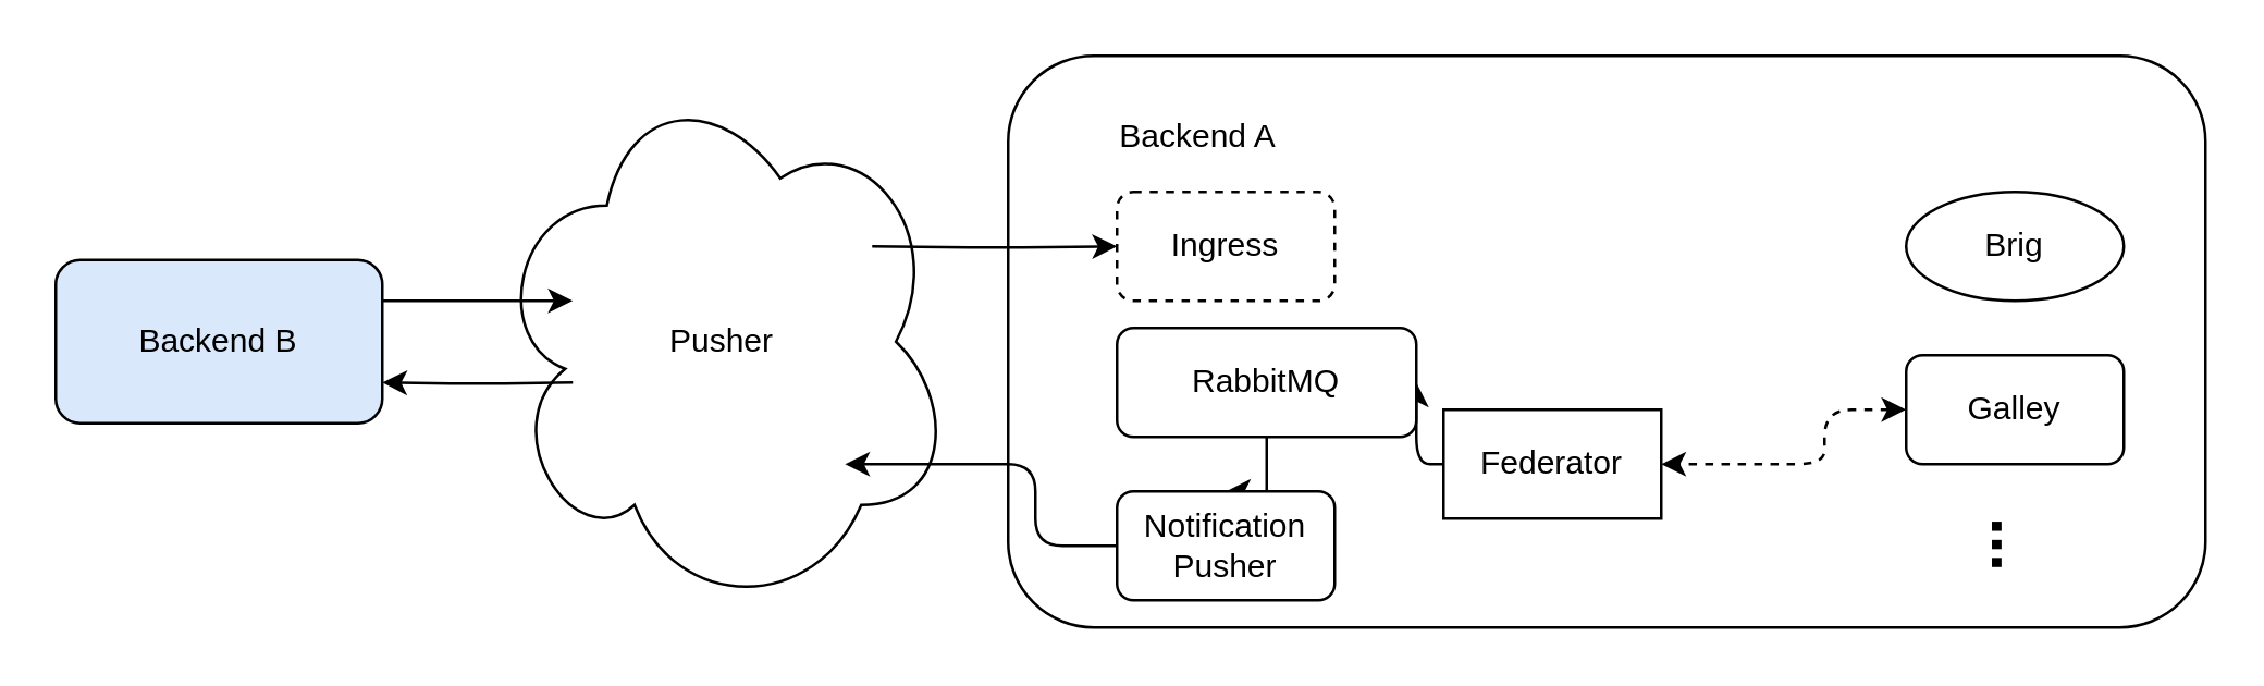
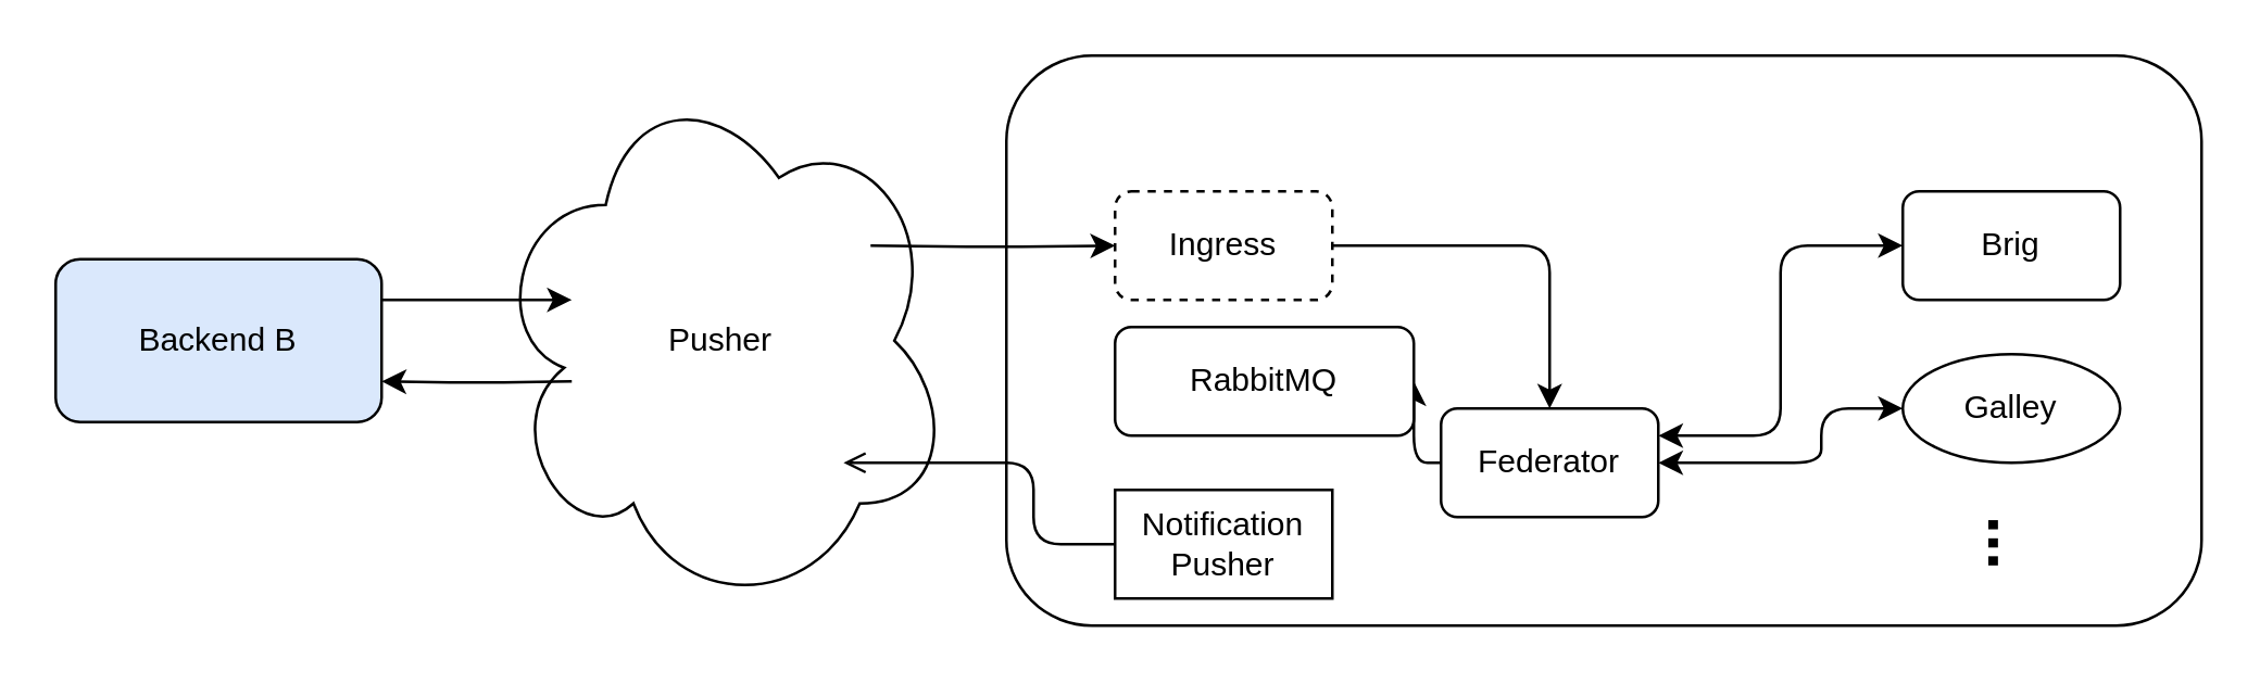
- <mxCell id="14" value="Backend A" style="text;html=1;strokeColor=none;fillColor=none;align=center;verticalAlign=middle;whiteSpace=wrap;rounded=0;" parent="1" vertex="1"><mxGeometry x="410" y="40" width="60" height="20" as="geometry" /></mxCell>
+ <mxCell id="4" style="edgeStyle=orthogonalEdgeStyle;rounded=1;orthogonalLoop=1;jettySize=auto;html=1;exitX=1;exitY=0.5;exitDx=0;exitDy=0;entryX=0.5;entryY=0;entryDx=0;entryDy=0;startArrow=none;startFill=0;" parent="1" source="6" target="8" edge="1"><mxGeometry relative="1" as="geometry" /></mxCell>
- <mxCell id="10" value="Brig" style="ellipse;whiteSpace=wrap;html=1;" parent="1" vertex="1"><mxGeometry x="700" y="70" width="80" height="40" as="geometry" /></mxCell>
+ <mxCell id="10" value="Brig" style="rounded=1;whiteSpace=wrap;html=1;" parent="1" vertex="1"><mxGeometry x="700" y="70" width="80" height="40" as="geometry" /></mxCell>
+ <mxCell id="9" style="edgeStyle=orthogonalEdgeStyle;rounded=1;orthogonalLoop=1;jettySize=auto;html=1;exitX=0;exitY=0.5;exitDx=0;exitDy=0;entryX=1;entryY=0.25;entryDx=0;entryDy=0;startArrow=classic;startFill=1;" parent="1" source="10" target="8" edge="1"><mxGeometry relative="1" as="geometry" /></mxCell>
- <mxCell id="12" value="Galley" style="rounded=1;whiteSpace=wrap;html=1;" parent="1" vertex="1"><mxGeometry x="700" y="130" width="80" height="40" as="geometry" /></mxCell>
+ <mxCell id="12" value="Galley" style="ellipse;whiteSpace=wrap;html=1;" parent="1" vertex="1"><mxGeometry x="700" y="130" width="80" height="40" as="geometry" /></mxCell>
- <mxCell id="20" style="edgeStyle=orthogonalEdgeStyle;rounded=1;orthogonalLoop=1;jettySize=auto;html=1;entryX=0.765;entryY=0.725;entryDx=0;entryDy=0;entryPerimeter=0;" edge="1" parent="1" source="21" target="2"><mxGeometry relative="1" as="geometry" /></mxCell>
+ <mxCell id="20" style="edgeStyle=orthogonalEdgeStyle;rounded=1;orthogonalLoop=1;jettySize=auto;html=1;entryX=0.765;entryY=0.725;entryDx=0;entryDy=0;entryPerimeter=0;endArrow=open;" edge="1" parent="1" source="21" target="2"><mxGeometry relative="1" as="geometry" /></mxCell>
- <mxCell id="8" value="Federator" style="whiteSpace=wrap;html=1;rounded=0;" parent="1" vertex="1"><mxGeometry x="530" y="150" width="80" height="40" as="geometry" /></mxCell>
+ <mxCell id="8" value="Federator" style="rounded=1;whiteSpace=wrap;html=1;" parent="1" vertex="1"><mxGeometry x="530" y="150" width="80" height="40" as="geometry" /></mxCell>
- <mxCell id="11" style="edgeStyle=orthogonalEdgeStyle;rounded=1;orthogonalLoop=1;jettySize=auto;html=1;exitX=0;exitY=0.5;exitDx=0;exitDy=0;entryX=1;entryY=0.5;entryDx=0;entryDy=0;startArrow=classic;startFill=1;dashed=1;" parent="1" source="12" target="8" edge="1"><mxGeometry relative="1" as="geometry"><Array as="points"><mxPoint x="670" y="150" /><mxPoint x="670" y="170" /></Array></mxGeometry></mxCell>
+ <mxCell id="11" style="edgeStyle=orthogonalEdgeStyle;rounded=1;orthogonalLoop=1;jettySize=auto;html=1;exitX=0;exitY=0.5;exitDx=0;exitDy=0;entryX=1;entryY=0.5;entryDx=0;entryDy=0;startArrow=classic;startFill=1;" parent="1" source="12" target="8" edge="1"><mxGeometry relative="1" as="geometry"><Array as="points"><mxPoint x="670" y="150" /><mxPoint x="670" y="170" /></Array></mxGeometry></mxCell>
- <mxCell id="18" style="edgeStyle=orthogonalEdgeStyle;rounded=0;orthogonalLoop=1;jettySize=auto;html=1;entryX=0.5;entryY=0;entryDx=0;entryDy=0;" edge="1" parent="1" source="19" target="21"><mxGeometry relative="1" as="geometry" /></mxCell>
- <mxCell id="21" value="&lt;div&gt;Notification&lt;/div&gt;&lt;div&gt;Pusher&lt;br&gt;&lt;/div&gt;" style="rounded=1;whiteSpace=wrap;html=1;" vertex="1" parent="1"><mxGeometry x="410" y="180" width="80" height="40" as="geometry" /></mxCell>
+ <mxCell id="21" value="&lt;div&gt;Notification&lt;/div&gt;&lt;div&gt;Pusher&lt;br&gt;&lt;/div&gt;" style="whiteSpace=wrap;html=1;rounded=0;" vertex="1" parent="1"><mxGeometry x="410" y="180" width="80" height="40" as="geometry" /></mxCell>
